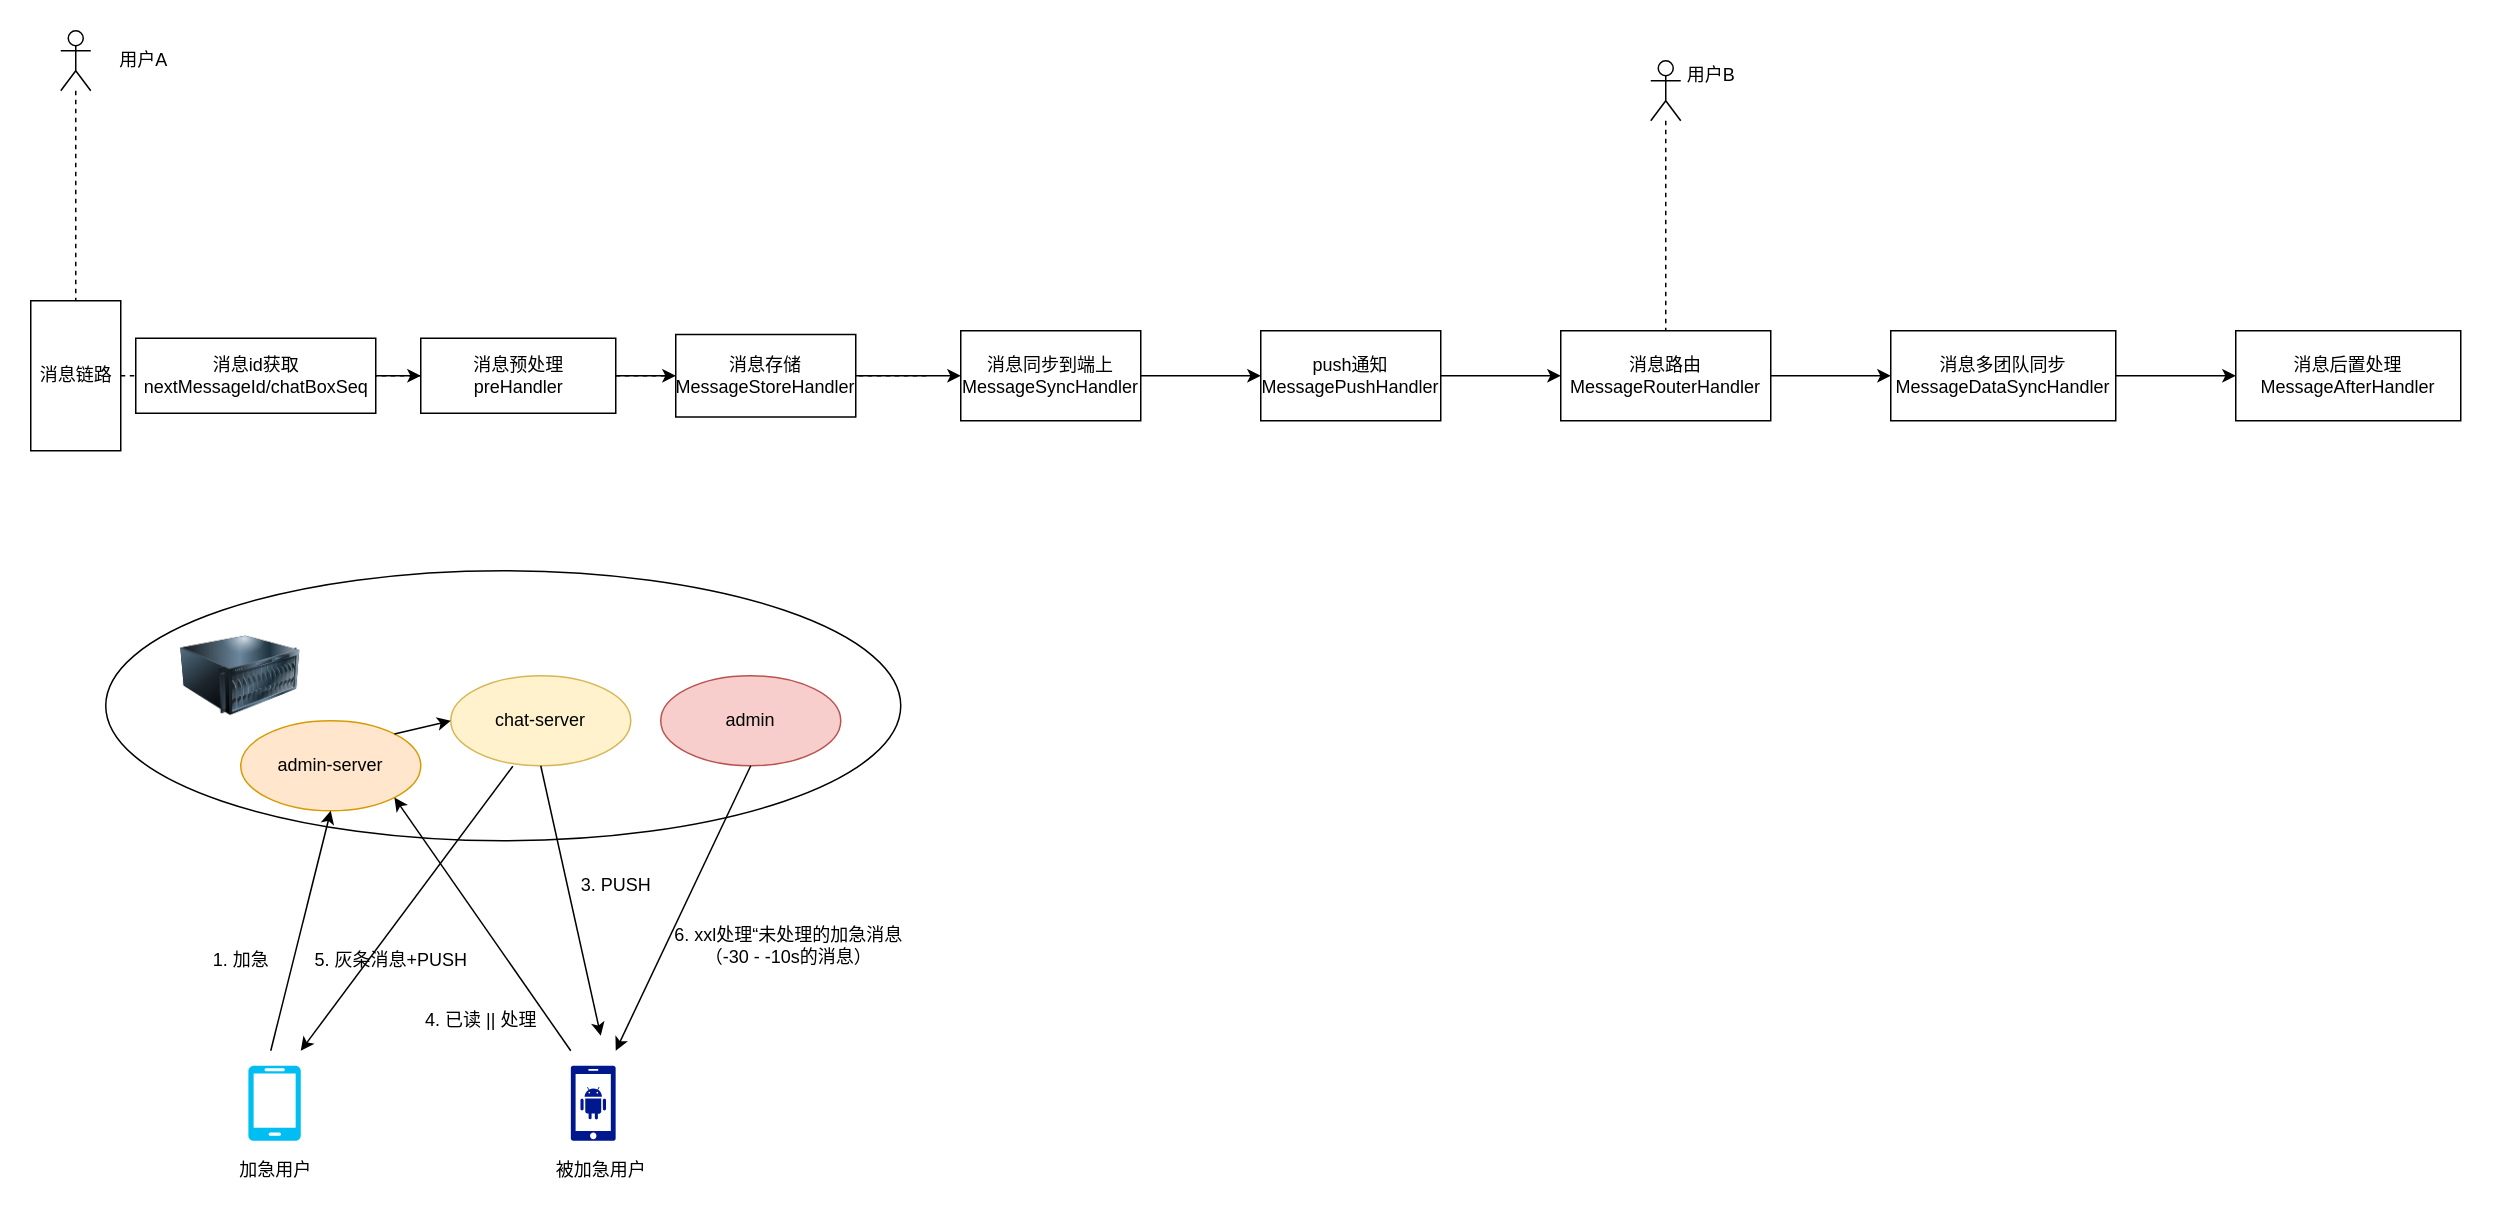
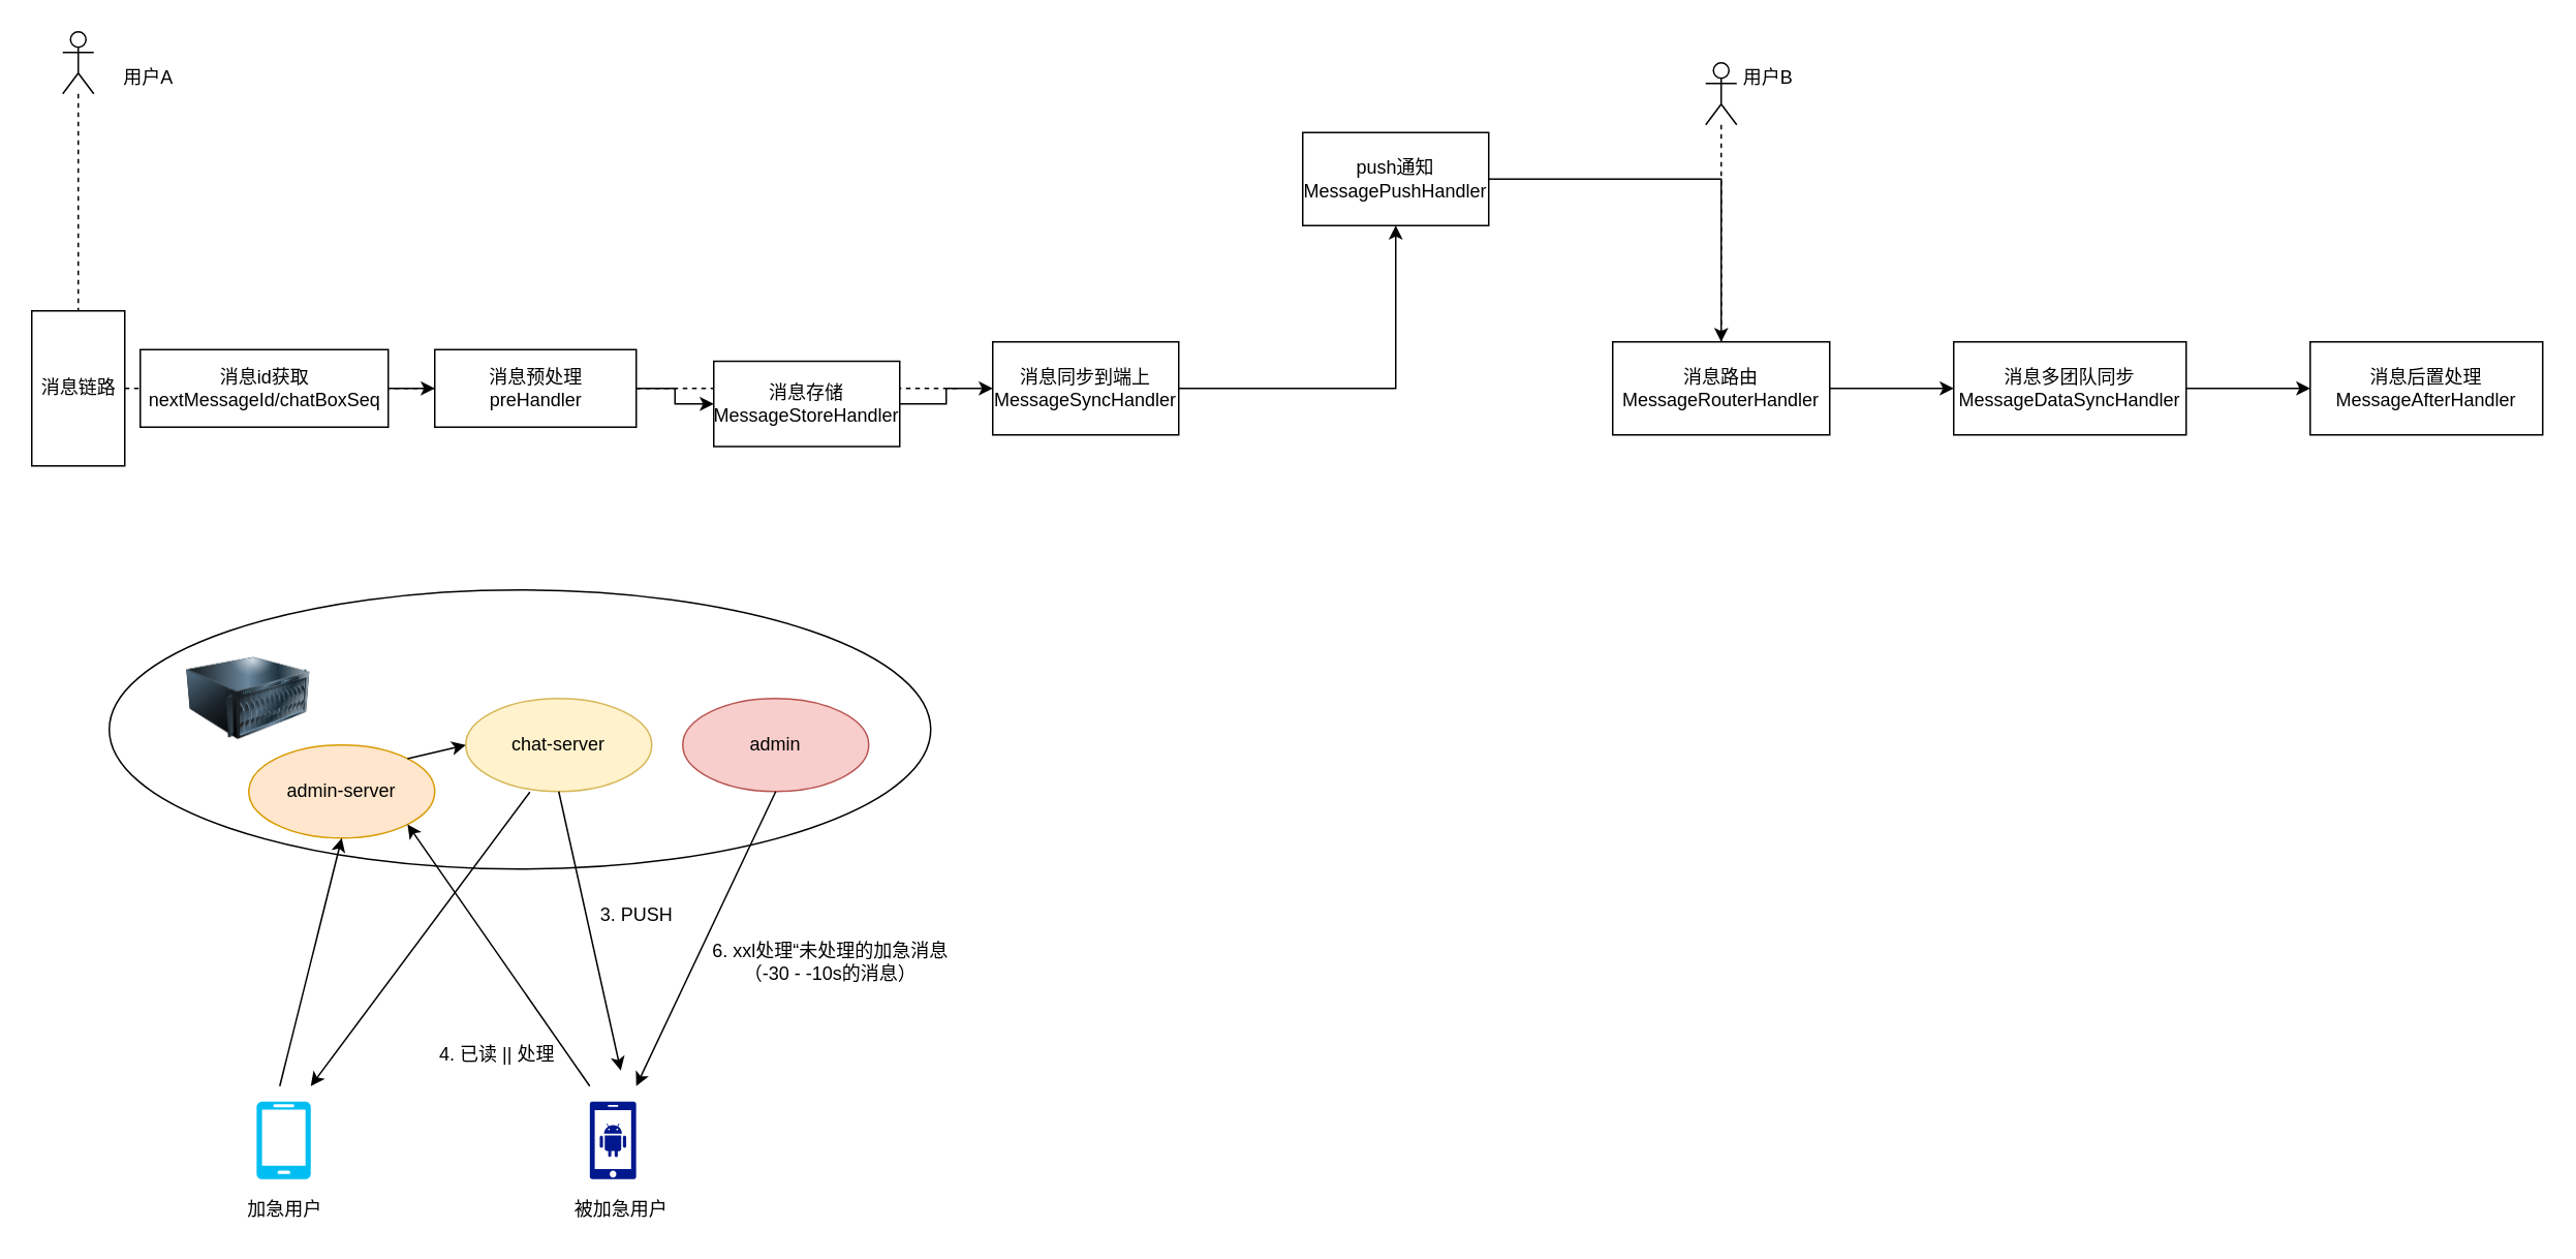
- <mxCell id="21" value="用户A" style="text;html=1;align=center;verticalAlign=middle;resizable=0;points=[];autosize=1;strokeColor=none;fillColor=none;" vertex="1" parent="1"><mxGeometry x="70" y="30" width="50" height="20" as="geometry" /></mxCell>
+ <mxCell id="21" value="用户A" style="text;html=1;align=center;verticalAlign=middle;resizable=0;points=[];autosize=1;strokeColor=none;fillColor=none;" vertex="1" parent="1"><mxGeometry x="70" y="40" width="50" height="20" as="geometry" /></mxCell>
- <mxCell id="8" value="消息存储MessageStoreHandler" style="whiteSpace=wrap;html=1;" vertex="1" parent="2"><mxGeometry x="430" y="22.5" width="120" height="55" as="geometry" /></mxCell>
+ <mxCell id="8" value="消息存储MessageStoreHandler" style="whiteSpace=wrap;html=1;" vertex="1" parent="2"><mxGeometry x="440" y="32.5" width="120" height="55" as="geometry" /></mxCell>
- <mxCell id="15" value="push通知&lt;br&gt;MessagePushHandler" style="whiteSpace=wrap;html=1;" vertex="1" parent="1"><mxGeometry x="840" y="220" width="120" height="60" as="geometry" /></mxCell>
+ <mxCell id="15" value="push通知&lt;br&gt;MessagePushHandler" style="whiteSpace=wrap;html=1;" vertex="1" parent="1"><mxGeometry x="840" y="85" width="120" height="60" as="geometry" /></mxCell>
- <mxCell id="43" value="6. xxl处理“未处理的加急消息&lt;br&gt;（-30 - -10s的消息）" style="text;html=1;align=center;verticalAlign=middle;resizable=0;points=[];autosize=1;strokeColor=none;fillColor=none;" vertex="1" parent="1"><mxGeometry x="440" y="615" width="170" height="30" as="geometry" /></mxCell>
+ <mxCell id="43" value="6. xxl处理“未处理的加急消息&lt;br&gt;（-30 - -10s的消息）" style="text;html=1;align=center;verticalAlign=middle;resizable=0;points=[];autosize=1;strokeColor=none;fillColor=none;" vertex="1" parent="1"><mxGeometry x="450" y="605" width="170" height="30" as="geometry" /></mxCell>
- <mxCell id="33" value="1. 加急" style="text;html=1;align=center;verticalAlign=middle;resizable=0;points=[];autosize=1;strokeColor=none;fillColor=none;" vertex="1" parent="1"><mxGeometry x="135" y="630" width="50" height="20" as="geometry" /></mxCell>
- <mxCell id="38" value="5. 灰条消息+PUSH" style="text;html=1;align=center;verticalAlign=middle;resizable=0;points=[];autosize=1;strokeColor=none;fillColor=none;" vertex="1" parent="1"><mxGeometry x="200" y="630" width="120" height="20" as="geometry" /></mxCell>
